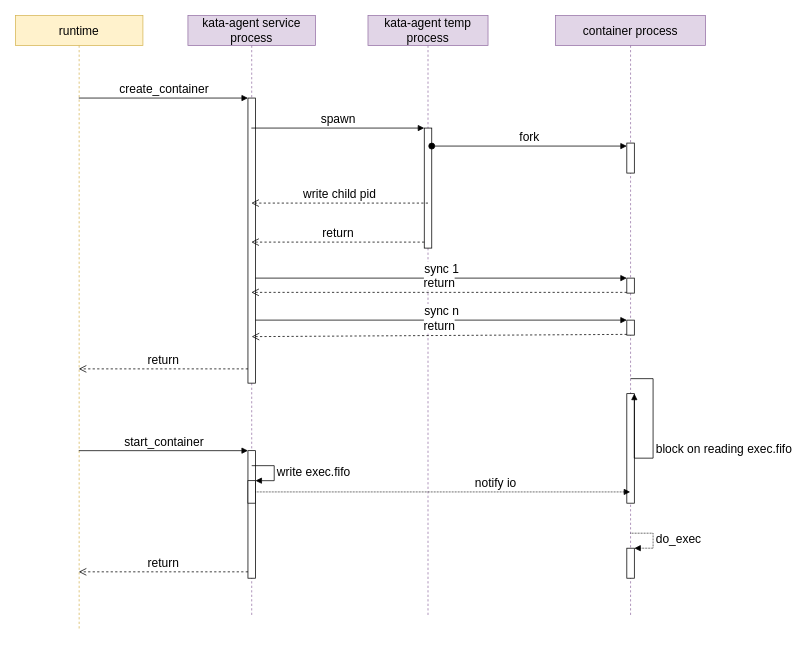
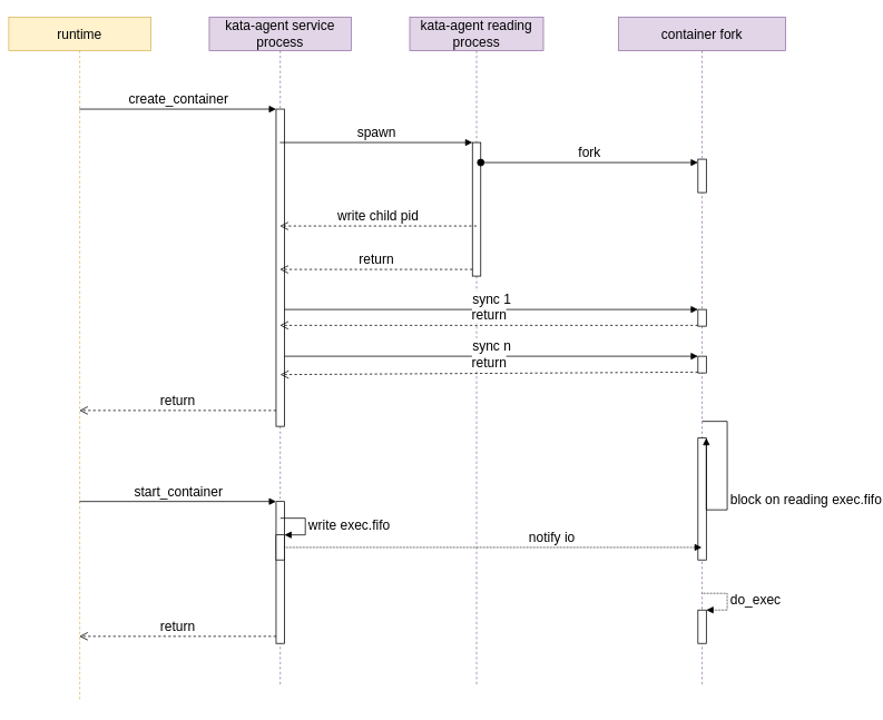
- <mxCell id="7" value="kata-agent temp process" style="shape=umlLifeline;perimeter=lifelinePerimeter;whiteSpace=wrap;html=1;container=1;collapsible=0;recursiveResize=0;outlineConnect=0;fontSize=16;fillColor=#e1d5e7;strokeColor=#9673a6;" vertex="1" parent="1"><mxGeometry x="490" y="20" width="160" height="800" as="geometry" /></mxCell>
+ <mxCell id="7" value="kata-agent reading process" style="shape=umlLifeline;perimeter=lifelinePerimeter;whiteSpace=wrap;html=1;container=1;collapsible=0;recursiveResize=0;outlineConnect=0;fontSize=16;fillColor=#e1d5e7;strokeColor=#9673a6;" vertex="1" parent="1"><mxGeometry x="490" y="20" width="160" height="800" as="geometry" /></mxCell>
- <mxCell id="10" value="container process" style="shape=umlLifeline;perimeter=lifelinePerimeter;whiteSpace=wrap;html=1;container=1;collapsible=0;recursiveResize=0;outlineConnect=0;fontSize=16;fillColor=#e1d5e7;strokeColor=#9673a6;" vertex="1" parent="1"><mxGeometry x="740" y="20" width="200" height="800" as="geometry" /></mxCell>
+ <mxCell id="10" value="container fork" style="shape=umlLifeline;perimeter=lifelinePerimeter;whiteSpace=wrap;html=1;container=1;collapsible=0;recursiveResize=0;outlineConnect=0;fontSize=16;fillColor=#e1d5e7;strokeColor=#9673a6;" vertex="1" parent="1"><mxGeometry x="740" y="20" width="200" height="800" as="geometry" /></mxCell>
- <mxCell id="9" value="runtime" style="shape=umlLifeline;perimeter=lifelinePerimeter;whiteSpace=wrap;html=1;container=1;collapsible=0;recursiveResize=0;outlineConnect=0;fontSize=16;fillColor=#fff2cc;strokeColor=#d6b656;" vertex="1" parent="1"><mxGeometry x="20" y="20" width="170" height="820" as="geometry" /></mxCell>
+ <mxCell id="9" value="runtime" style="shape=umlLifeline;perimeter=lifelinePerimeter;whiteSpace=wrap;html=1;container=1;collapsible=0;recursiveResize=0;outlineConnect=0;fontSize=16;fillColor=#fff2cc;strokeColor=#d6b656;" vertex="1" parent="1"><mxGeometry x="10" y="20" width="170" height="820" as="geometry" /></mxCell>
